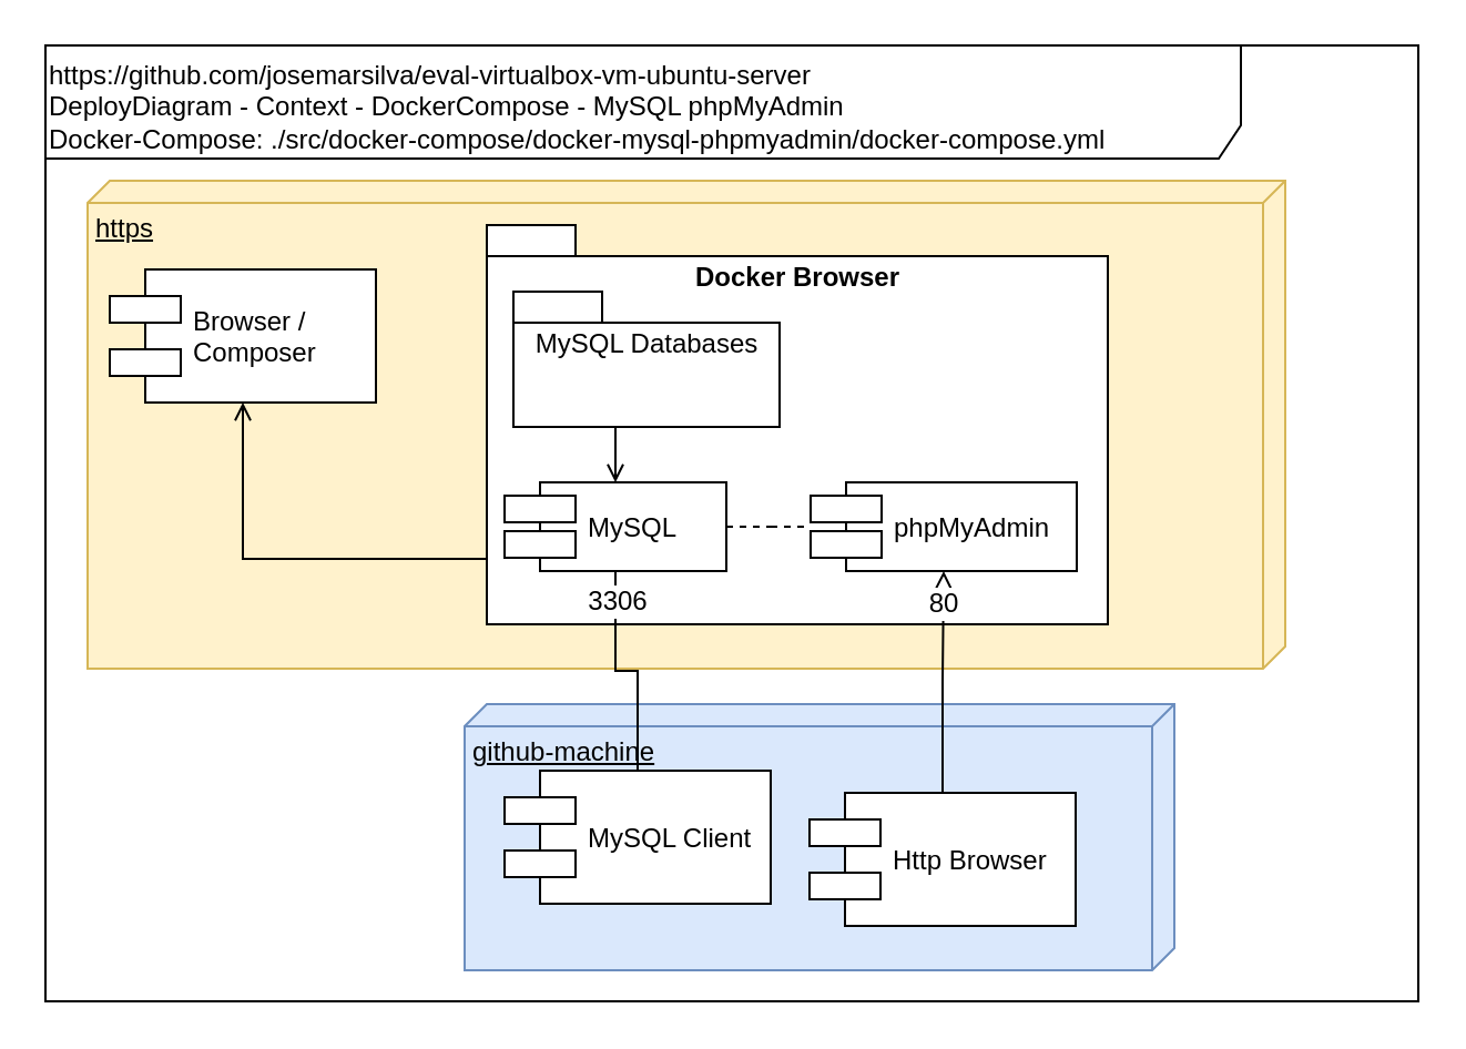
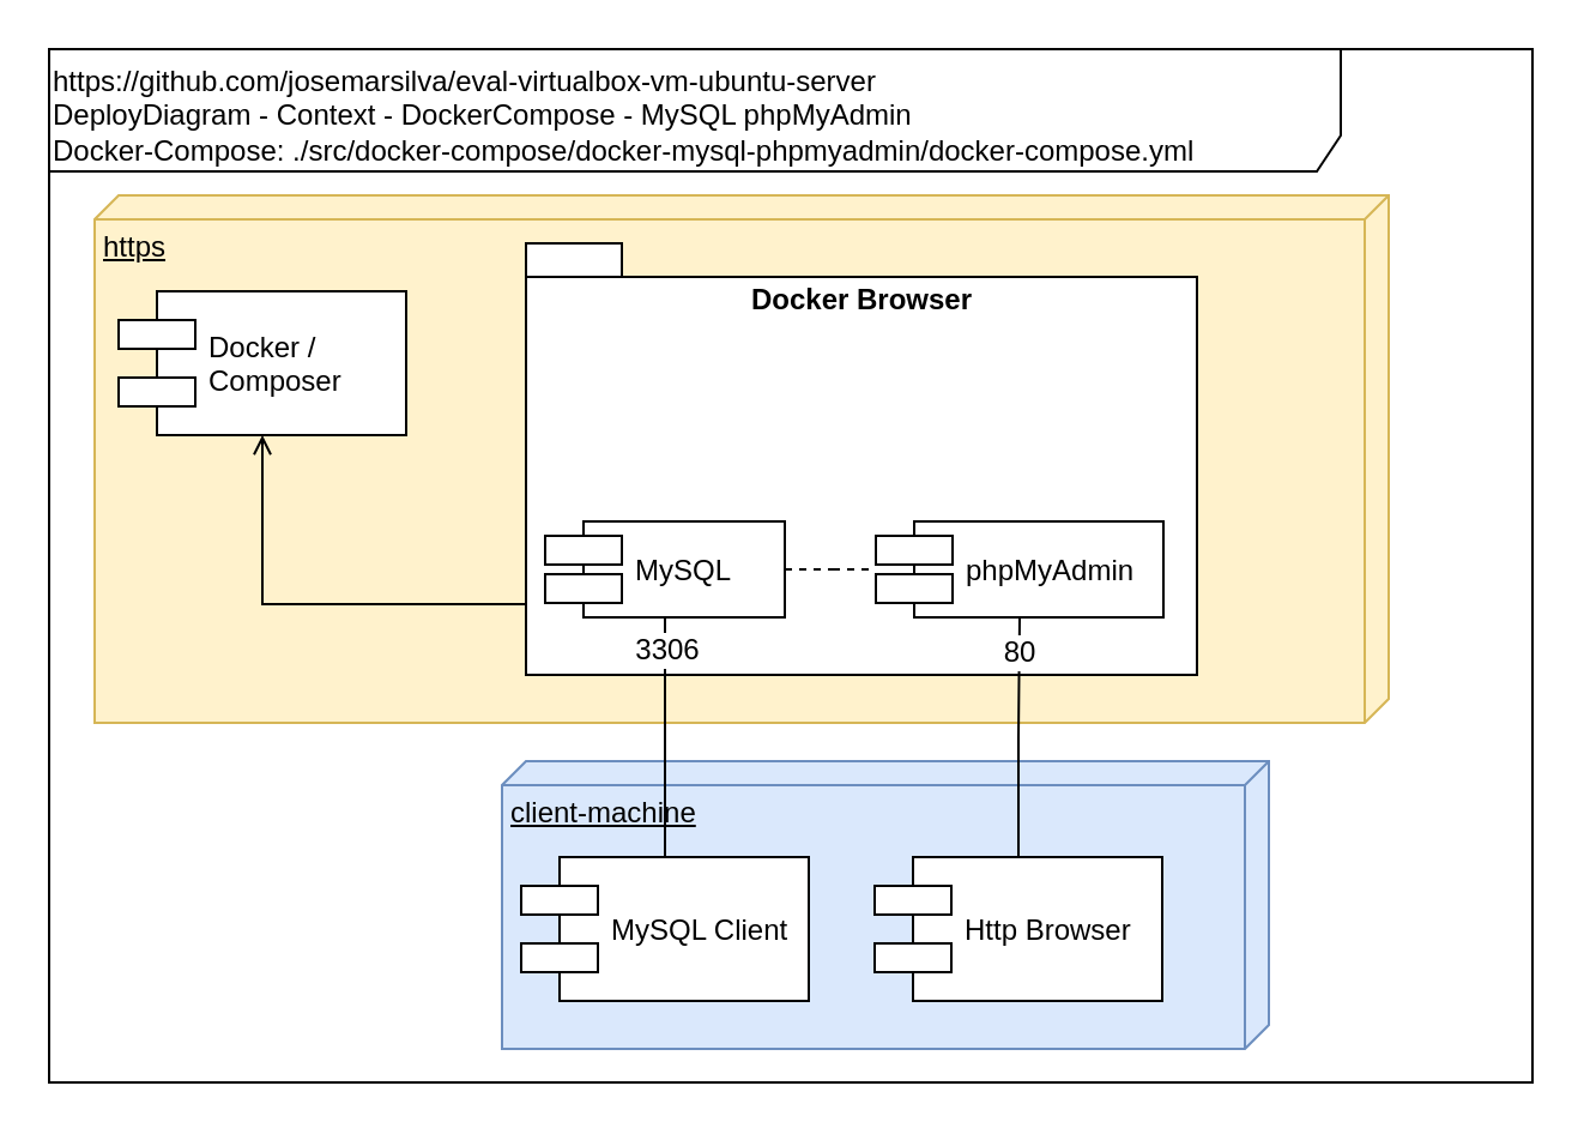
- <mxCell id="4" value="Browser / &#10;Composer" style="shape=component;align=left;spacingLeft=36;" parent="1" vertex="1"><mxGeometry x="49" y="121" width="120" height="60" as="geometry" /></mxCell>
+ <mxCell id="4" value="Docker / &#10;Composer" style="shape=component;align=left;spacingLeft=36;" parent="1" vertex="1"><mxGeometry x="49" y="121" width="120" height="60" as="geometry" /></mxCell>
- <mxCell id="18" value="MySQL Databases" style="shape=folder;fontStyle=0;spacingTop=10;tabWidth=40;tabHeight=14;tabPosition=left;html=1;verticalAlign=top;" parent="1" vertex="1"><mxGeometry x="231" y="131" width="120" height="61" as="geometry" /></mxCell>
- <mxCell id="17" style="rounded=0;orthogonalLoop=1;jettySize=auto;html=1;exitX=0.5;exitY=1;exitDx=0;exitDy=0;exitPerimeter=0;entryX=0.5;entryY=0;entryDx=0;entryDy=0;edgeStyle=orthogonalEdgeStyle;endArrow=open;endFill=0;" parent="1" source="18" target="8" edge="1"><mxGeometry relative="1" as="geometry" /></mxCell>
- <mxCell id="15" style="rounded=0;orthogonalLoop=1;jettySize=auto;html=1;entryX=0.5;entryY=1;entryDx=0;entryDy=0;endArrow=block;endFill=0;exitX=0.5;exitY=0;exitDx=0;exitDy=0;edgeStyle=orthogonalEdgeStyle;" parent="1" source="11" target="9" edge="1"><mxGeometry relative="1" as="geometry"><mxPoint x="229" y="366" as="sourcePoint" /><mxPoint x="291" y="208" as="targetPoint" /></mxGeometry></mxCell>
+ <mxCell id="15" style="rounded=0;orthogonalLoop=1;jettySize=auto;html=1;entryX=0.5;entryY=1;entryDx=0;entryDy=0;endArrow=none;endFill=0;exitX=0.5;exitY=0;exitDx=0;exitDy=0;edgeStyle=orthogonalEdgeStyle;" parent="1" source="11" target="9" edge="1"><mxGeometry relative="1" as="geometry"><mxPoint x="229" y="366" as="sourcePoint" /><mxPoint x="291" y="208" as="targetPoint" /></mxGeometry></mxCell>
- <mxCell id="10" value="github-machine" style="verticalAlign=top;align=left;spacingTop=8;spacingLeft=2;spacingRight=12;shape=cube;size=10;direction=south;fontStyle=4;html=1;fillColor=#dae8fc;strokeColor=#6c8ebf;" parent="1" vertex="1"><mxGeometry x="209" y="317" width="320" height="120" as="geometry" /></mxCell>
+ <mxCell id="10" value="client-machine" style="verticalAlign=top;align=left;spacingTop=8;spacingLeft=2;spacingRight=12;shape=cube;size=10;direction=south;fontStyle=4;html=1;fillColor=#dae8fc;strokeColor=#6c8ebf;" parent="1" vertex="1"><mxGeometry x="209" y="317" width="320" height="120" as="geometry" /></mxCell>
- <mxCell id="14" value="MySQL Client" style="shape=component;align=left;spacingLeft=36;" parent="1" vertex="1"><mxGeometry x="227" y="347" width="120" height="60" as="geometry" /></mxCell>
+ <mxCell id="14" value="MySQL Client" style="shape=component;align=left;spacingLeft=36;" parent="1" vertex="1"><mxGeometry x="217" y="357" width="120" height="60" as="geometry" /></mxCell>
